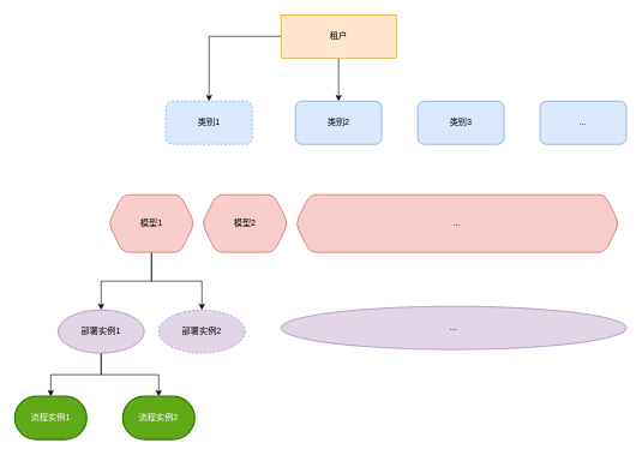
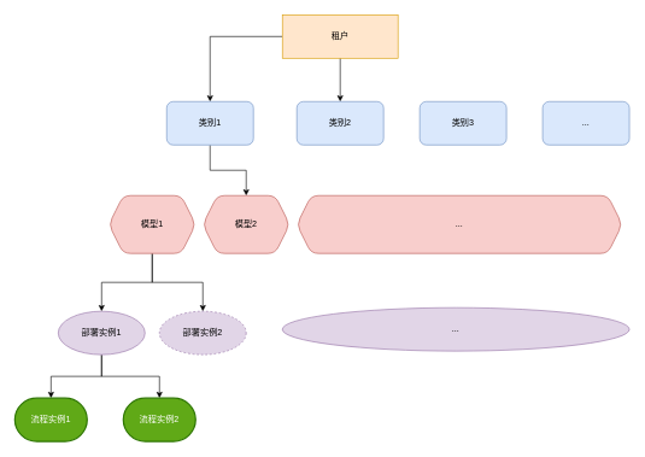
- <mxCell id="6" value="类别1" style="rounded=1;whiteSpace=wrap;html=1;fillColor=#dae8fc;strokeColor=#6c8ebf;dashed=1;" vertex="1" parent="1"><mxGeometry x="230" y="140" width="120" height="60" as="geometry" /></mxCell>
+ <mxCell id="6" value="类别1" style="rounded=1;whiteSpace=wrap;html=1;fillColor=#dae8fc;strokeColor=#6c8ebf;" vertex="1" parent="1"><mxGeometry x="230" y="140" width="120" height="60" as="geometry" /></mxCell>
+ <mxCell id="5" style="edgeStyle=orthogonalEdgeStyle;rounded=0;orthogonalLoop=1;jettySize=auto;html=1;" edge="1" parent="1" source="6" target="13"><mxGeometry relative="1" as="geometry" /></mxCell>
